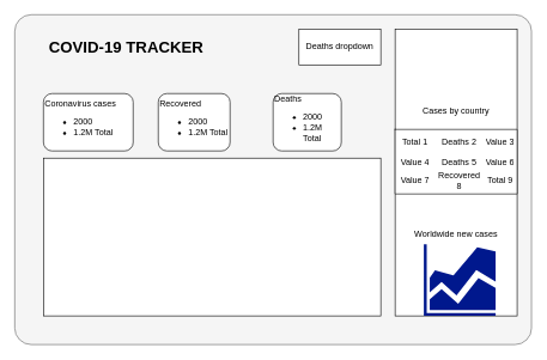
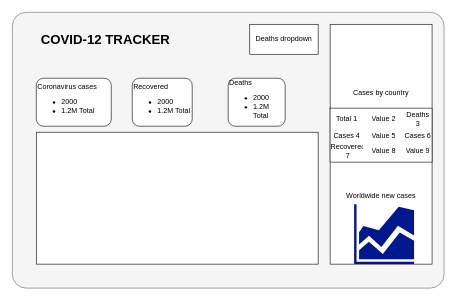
- <mxCell id="24" value="&lt;font style=&quot;font-size: 22px&quot;&gt;COVID-19 TRACKER&lt;/font&gt;" style="text;strokeColor=none;fillColor=none;html=1;fontSize=24;fontStyle=1;verticalAlign=middle;align=center;shadow=0;" vertex="1" parent="1"><mxGeometry x="90" y="40" width="170" height="50" as="geometry" /></mxCell>
+ <mxCell id="24" value="&lt;font style=&quot;font-size: 22px&quot;&gt;COVID-12 TRACKER&lt;/font&gt;" style="text;strokeColor=none;fillColor=none;html=1;fontSize=24;fontStyle=1;verticalAlign=middle;align=center;shadow=0;" vertex="1" parent="1"><mxGeometry x="90" y="40" width="170" height="50" as="geometry" /></mxCell>
- <mxCell id="14" value="Deaths 2" style="shape=partialRectangle;html=1;whiteSpace=wrap;connectable=0;fillColor=none;top=0;left=0;bottom=0;right=0;overflow=hidden;" vertex="1" parent="12"><mxGeometry x="56" width="67" height="36" as="geometry" /></mxCell>
+ <mxCell id="14" value="Value 2" style="shape=partialRectangle;html=1;whiteSpace=wrap;connectable=0;fillColor=none;top=0;left=0;bottom=0;right=0;overflow=hidden;" vertex="1" parent="12"><mxGeometry x="56" width="67" height="36" as="geometry" /></mxCell>
- <mxCell id="15" value="Value 3" style="shape=partialRectangle;html=1;whiteSpace=wrap;connectable=0;fillColor=none;top=0;left=0;bottom=0;right=0;overflow=hidden;" vertex="1" parent="12"><mxGeometry x="123" width="47" height="36" as="geometry" /></mxCell>
+ <mxCell id="15" value="Deaths 3" style="shape=partialRectangle;html=1;whiteSpace=wrap;connectable=0;fillColor=none;top=0;left=0;bottom=0;right=0;overflow=hidden;" vertex="1" parent="12"><mxGeometry x="123" width="47" height="36" as="geometry" /></mxCell>
- <mxCell id="17" value="Value 4" style="shape=partialRectangle;html=1;whiteSpace=wrap;connectable=0;fillColor=none;top=0;left=0;bottom=0;right=0;overflow=hidden;" vertex="1" parent="16"><mxGeometry width="56" height="18" as="geometry" /></mxCell>
+ <mxCell id="17" value="Cases 4" style="shape=partialRectangle;html=1;whiteSpace=wrap;connectable=0;fillColor=none;top=0;left=0;bottom=0;right=0;overflow=hidden;" vertex="1" parent="16"><mxGeometry width="56" height="18" as="geometry" /></mxCell>
- <mxCell id="18" value="Deaths 5" style="shape=partialRectangle;html=1;whiteSpace=wrap;connectable=0;fillColor=none;top=0;left=0;bottom=0;right=0;overflow=hidden;" vertex="1" parent="16"><mxGeometry x="56" width="67" height="18" as="geometry" /></mxCell>
+ <mxCell id="18" value="Value 5" style="shape=partialRectangle;html=1;whiteSpace=wrap;connectable=0;fillColor=none;top=0;left=0;bottom=0;right=0;overflow=hidden;" vertex="1" parent="16"><mxGeometry x="56" width="67" height="18" as="geometry" /></mxCell>
- <mxCell id="19" value="Value 6" style="shape=partialRectangle;html=1;whiteSpace=wrap;connectable=0;fillColor=none;top=0;left=0;bottom=0;right=0;overflow=hidden;" vertex="1" parent="16"><mxGeometry x="123" width="47" height="18" as="geometry" /></mxCell>
+ <mxCell id="19" value="Cases 6" style="shape=partialRectangle;html=1;whiteSpace=wrap;connectable=0;fillColor=none;top=0;left=0;bottom=0;right=0;overflow=hidden;" vertex="1" parent="16"><mxGeometry x="123" width="47" height="18" as="geometry" /></mxCell>
- <mxCell id="21" value="Value 7" style="shape=partialRectangle;html=1;whiteSpace=wrap;connectable=0;fillColor=none;top=0;left=0;bottom=0;right=0;overflow=hidden;" vertex="1" parent="20"><mxGeometry width="56" height="36" as="geometry" /></mxCell>
+ <mxCell id="21" value="Recovered 7" style="shape=partialRectangle;html=1;whiteSpace=wrap;connectable=0;fillColor=none;top=0;left=0;bottom=0;right=0;overflow=hidden;" vertex="1" parent="20"><mxGeometry width="56" height="36" as="geometry" /></mxCell>
- <mxCell id="22" value="Recovered 8" style="shape=partialRectangle;html=1;whiteSpace=wrap;connectable=0;fillColor=none;top=0;left=0;bottom=0;right=0;overflow=hidden;" vertex="1" parent="20"><mxGeometry x="56" width="67" height="36" as="geometry" /></mxCell>
+ <mxCell id="22" value="Value 8" style="shape=partialRectangle;html=1;whiteSpace=wrap;connectable=0;fillColor=none;top=0;left=0;bottom=0;right=0;overflow=hidden;" vertex="1" parent="20"><mxGeometry x="56" width="67" height="36" as="geometry" /></mxCell>
- <mxCell id="23" value="Total 9" style="shape=partialRectangle;html=1;whiteSpace=wrap;connectable=0;fillColor=none;top=0;left=0;bottom=0;right=0;overflow=hidden;" vertex="1" parent="20"><mxGeometry x="123" width="47" height="36" as="geometry" /></mxCell>
+ <mxCell id="23" value="Value 9" style="shape=partialRectangle;html=1;whiteSpace=wrap;connectable=0;fillColor=none;top=0;left=0;bottom=0;right=0;overflow=hidden;" vertex="1" parent="20"><mxGeometry x="123" width="47" height="36" as="geometry" /></mxCell>
